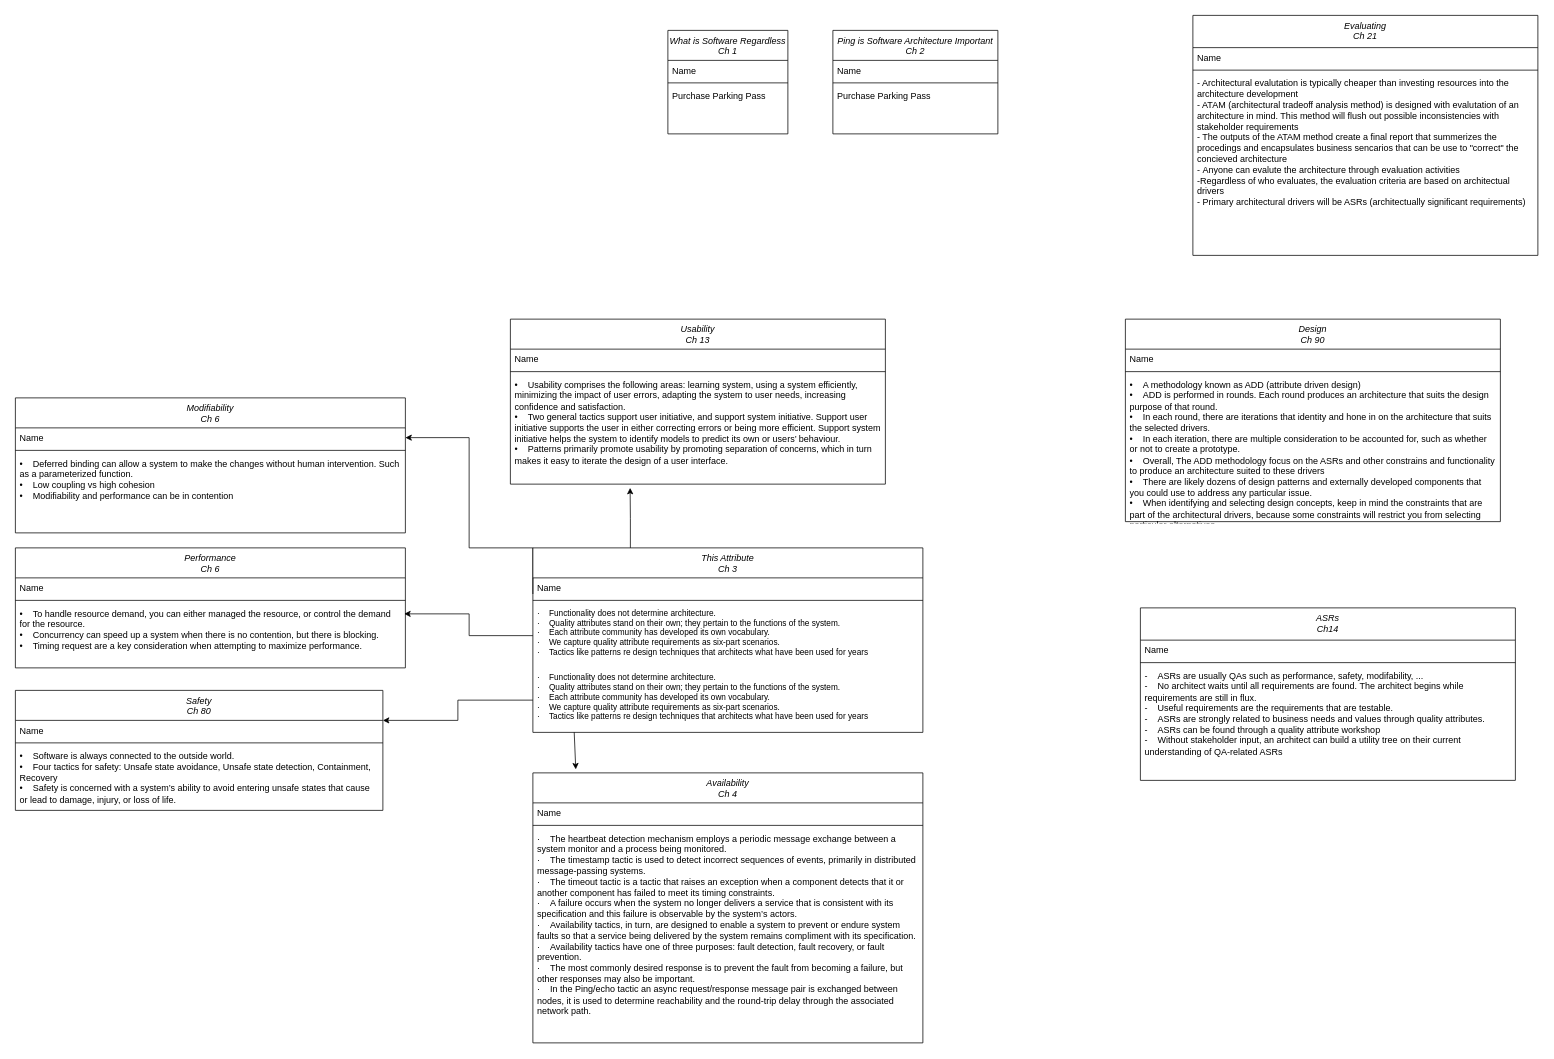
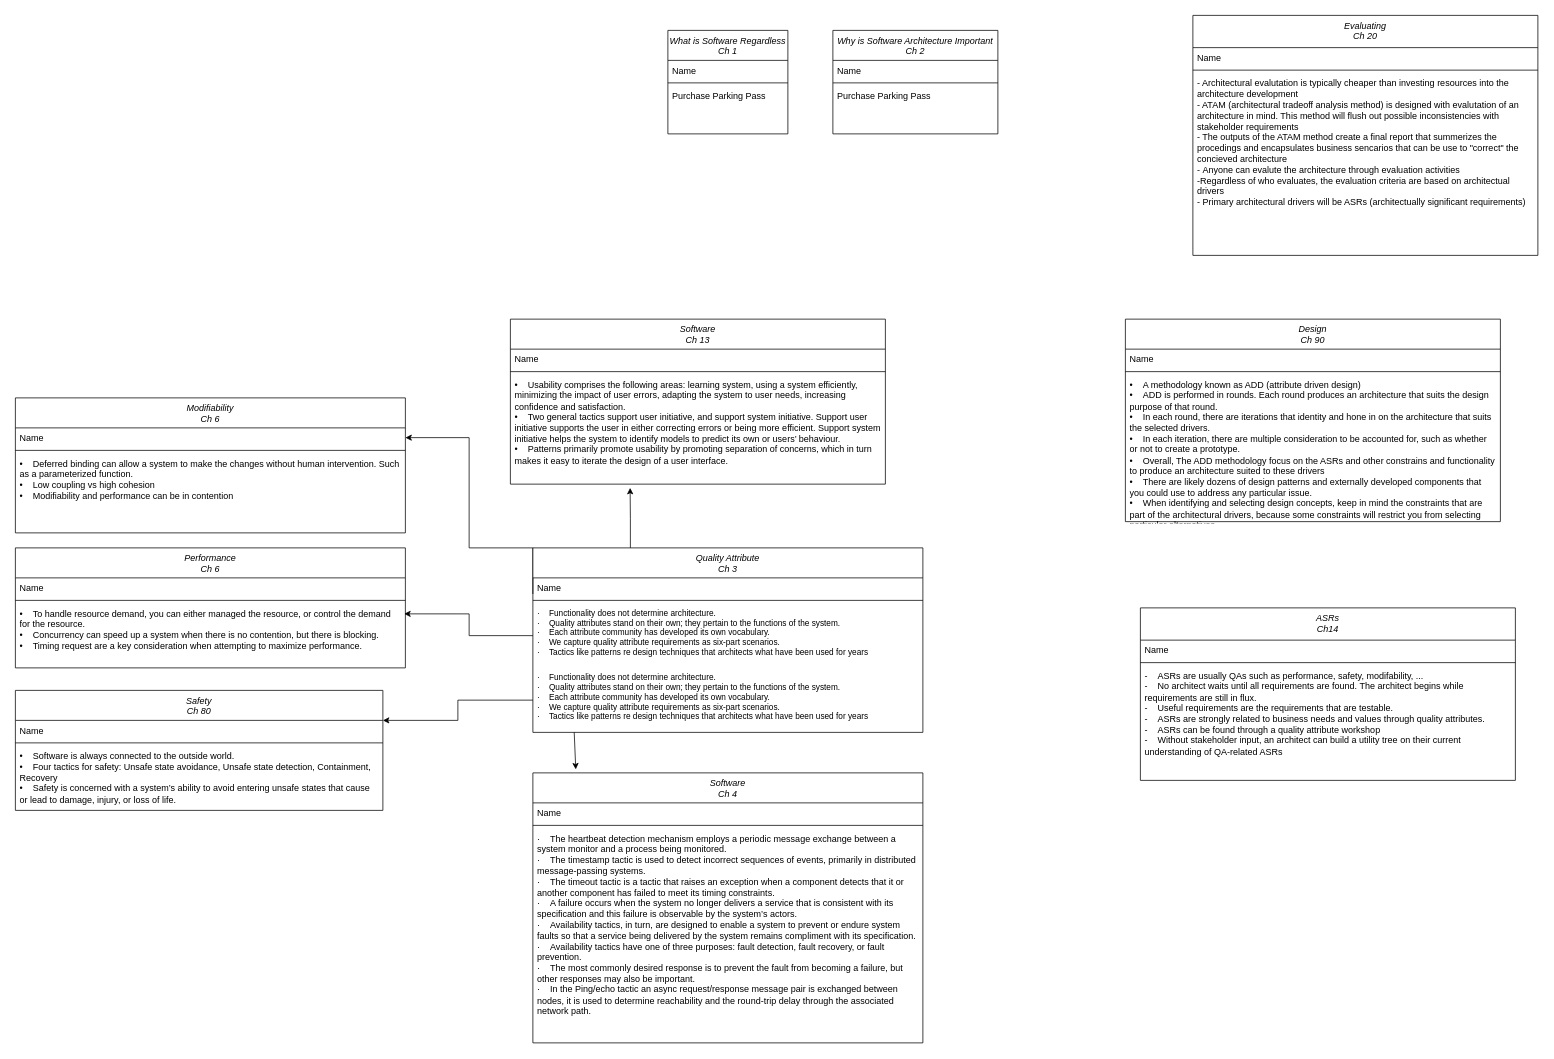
- <mxCell id="45" value="Evaluating&#10;Ch 21" style="swimlane;fontStyle=2;align=center;verticalAlign=top;childLayout=stackLayout;horizontal=1;startSize=43;horizontalStack=0;resizeParent=1;resizeLast=0;collapsible=1;marginBottom=0;rounded=0;shadow=0;strokeWidth=1;" parent="1" vertex="1"><mxGeometry x="1590" y="20" width="460" height="320" as="geometry"><mxRectangle x="230" y="140" width="160" height="26" as="alternateBounds" /></mxGeometry></mxCell>
+ <mxCell id="45" value="Evaluating&#10;Ch 20" style="swimlane;fontStyle=2;align=center;verticalAlign=top;childLayout=stackLayout;horizontal=1;startSize=43;horizontalStack=0;resizeParent=1;resizeLast=0;collapsible=1;marginBottom=0;rounded=0;shadow=0;strokeWidth=1;" parent="1" vertex="1"><mxGeometry x="1590" y="20" width="460" height="320" as="geometry"><mxRectangle x="230" y="140" width="160" height="26" as="alternateBounds" /></mxGeometry></mxCell>
- <mxCell id="41" value="Ping is Software Architecture Important&#10;Ch 2&#10;" style="swimlane;fontStyle=2;align=center;verticalAlign=top;childLayout=stackLayout;horizontal=1;startSize=40;horizontalStack=0;resizeParent=1;resizeLast=0;collapsible=1;marginBottom=0;rounded=0;shadow=0;strokeWidth=1;" parent="1" vertex="1"><mxGeometry x="1110" y="40" width="220" height="138" as="geometry"><mxRectangle x="230" y="140" width="160" height="26" as="alternateBounds" /></mxGeometry></mxCell>
+ <mxCell id="41" value="Why is Software Architecture Important&#10;Ch 2&#10;" style="swimlane;fontStyle=2;align=center;verticalAlign=top;childLayout=stackLayout;horizontal=1;startSize=40;horizontalStack=0;resizeParent=1;resizeLast=0;collapsible=1;marginBottom=0;rounded=0;shadow=0;strokeWidth=1;" parent="1" vertex="1"><mxGeometry x="1110" y="40" width="220" height="138" as="geometry"><mxRectangle x="230" y="140" width="160" height="26" as="alternateBounds" /></mxGeometry></mxCell>
- <mxCell id="25" value="Usability&#10;Ch 13&#10;" style="swimlane;fontStyle=2;align=center;verticalAlign=top;childLayout=stackLayout;horizontal=1;startSize=40;horizontalStack=0;resizeParent=1;resizeLast=0;collapsible=1;marginBottom=0;rounded=0;shadow=0;strokeWidth=1;" parent="1" vertex="1"><mxGeometry x="680" y="425" width="500" height="220" as="geometry"><mxRectangle x="230" y="140" width="160" height="26" as="alternateBounds" /></mxGeometry></mxCell>
+ <mxCell id="25" value="Software&#10;Ch 13&#10;" style="swimlane;fontStyle=2;align=center;verticalAlign=top;childLayout=stackLayout;horizontal=1;startSize=40;horizontalStack=0;resizeParent=1;resizeLast=0;collapsible=1;marginBottom=0;rounded=0;shadow=0;strokeWidth=1;" parent="1" vertex="1"><mxGeometry x="680" y="425" width="500" height="220" as="geometry"><mxRectangle x="230" y="140" width="160" height="26" as="alternateBounds" /></mxGeometry></mxCell>
- <mxCell id="4" value="This Attribute&#10;Ch 3&#10;" style="swimlane;fontStyle=2;align=center;verticalAlign=top;childLayout=stackLayout;horizontal=1;startSize=40;horizontalStack=0;resizeParent=1;resizeLast=0;collapsible=1;marginBottom=0;rounded=0;shadow=0;strokeWidth=1;" parent="1" vertex="1"><mxGeometry y="730" width="520" height="246" as="geometry" x="710"><mxRectangle x="230" y="140" width="160" height="26" as="alternateBounds" /></mxGeometry></mxCell>
+ <mxCell id="4" value="Quality Attribute&#10;Ch 3&#10;" style="swimlane;fontStyle=2;align=center;verticalAlign=top;childLayout=stackLayout;horizontal=1;startSize=40;horizontalStack=0;resizeParent=1;resizeLast=0;collapsible=1;marginBottom=0;rounded=0;shadow=0;strokeWidth=1;" parent="1" vertex="1"><mxGeometry y="730" width="520" height="246" as="geometry" x="710"><mxRectangle x="230" y="140" width="160" height="26" as="alternateBounds" /></mxGeometry></mxCell>
- <mxCell id="9" value="Availability &#10;Ch 4&#10;" style="swimlane;fontStyle=2;align=center;verticalAlign=top;childLayout=stackLayout;horizontal=1;startSize=40;horizontalStack=0;resizeParent=1;resizeLast=0;collapsible=1;marginBottom=0;rounded=0;shadow=0;strokeWidth=1;" parent="1" vertex="1"><mxGeometry y="1030" width="520" height="360" as="geometry" x="710"><mxRectangle x="230" y="140" width="160" height="26" as="alternateBounds" /></mxGeometry></mxCell>
+ <mxCell id="9" value="Software &#10;Ch 4&#10;" style="swimlane;fontStyle=2;align=center;verticalAlign=top;childLayout=stackLayout;horizontal=1;startSize=40;horizontalStack=0;resizeParent=1;resizeLast=0;collapsible=1;marginBottom=0;rounded=0;shadow=0;strokeWidth=1;" parent="1" vertex="1"><mxGeometry y="1030" width="520" height="360" as="geometry" x="710"><mxRectangle x="230" y="140" width="160" height="26" as="alternateBounds" /></mxGeometry></mxCell>
